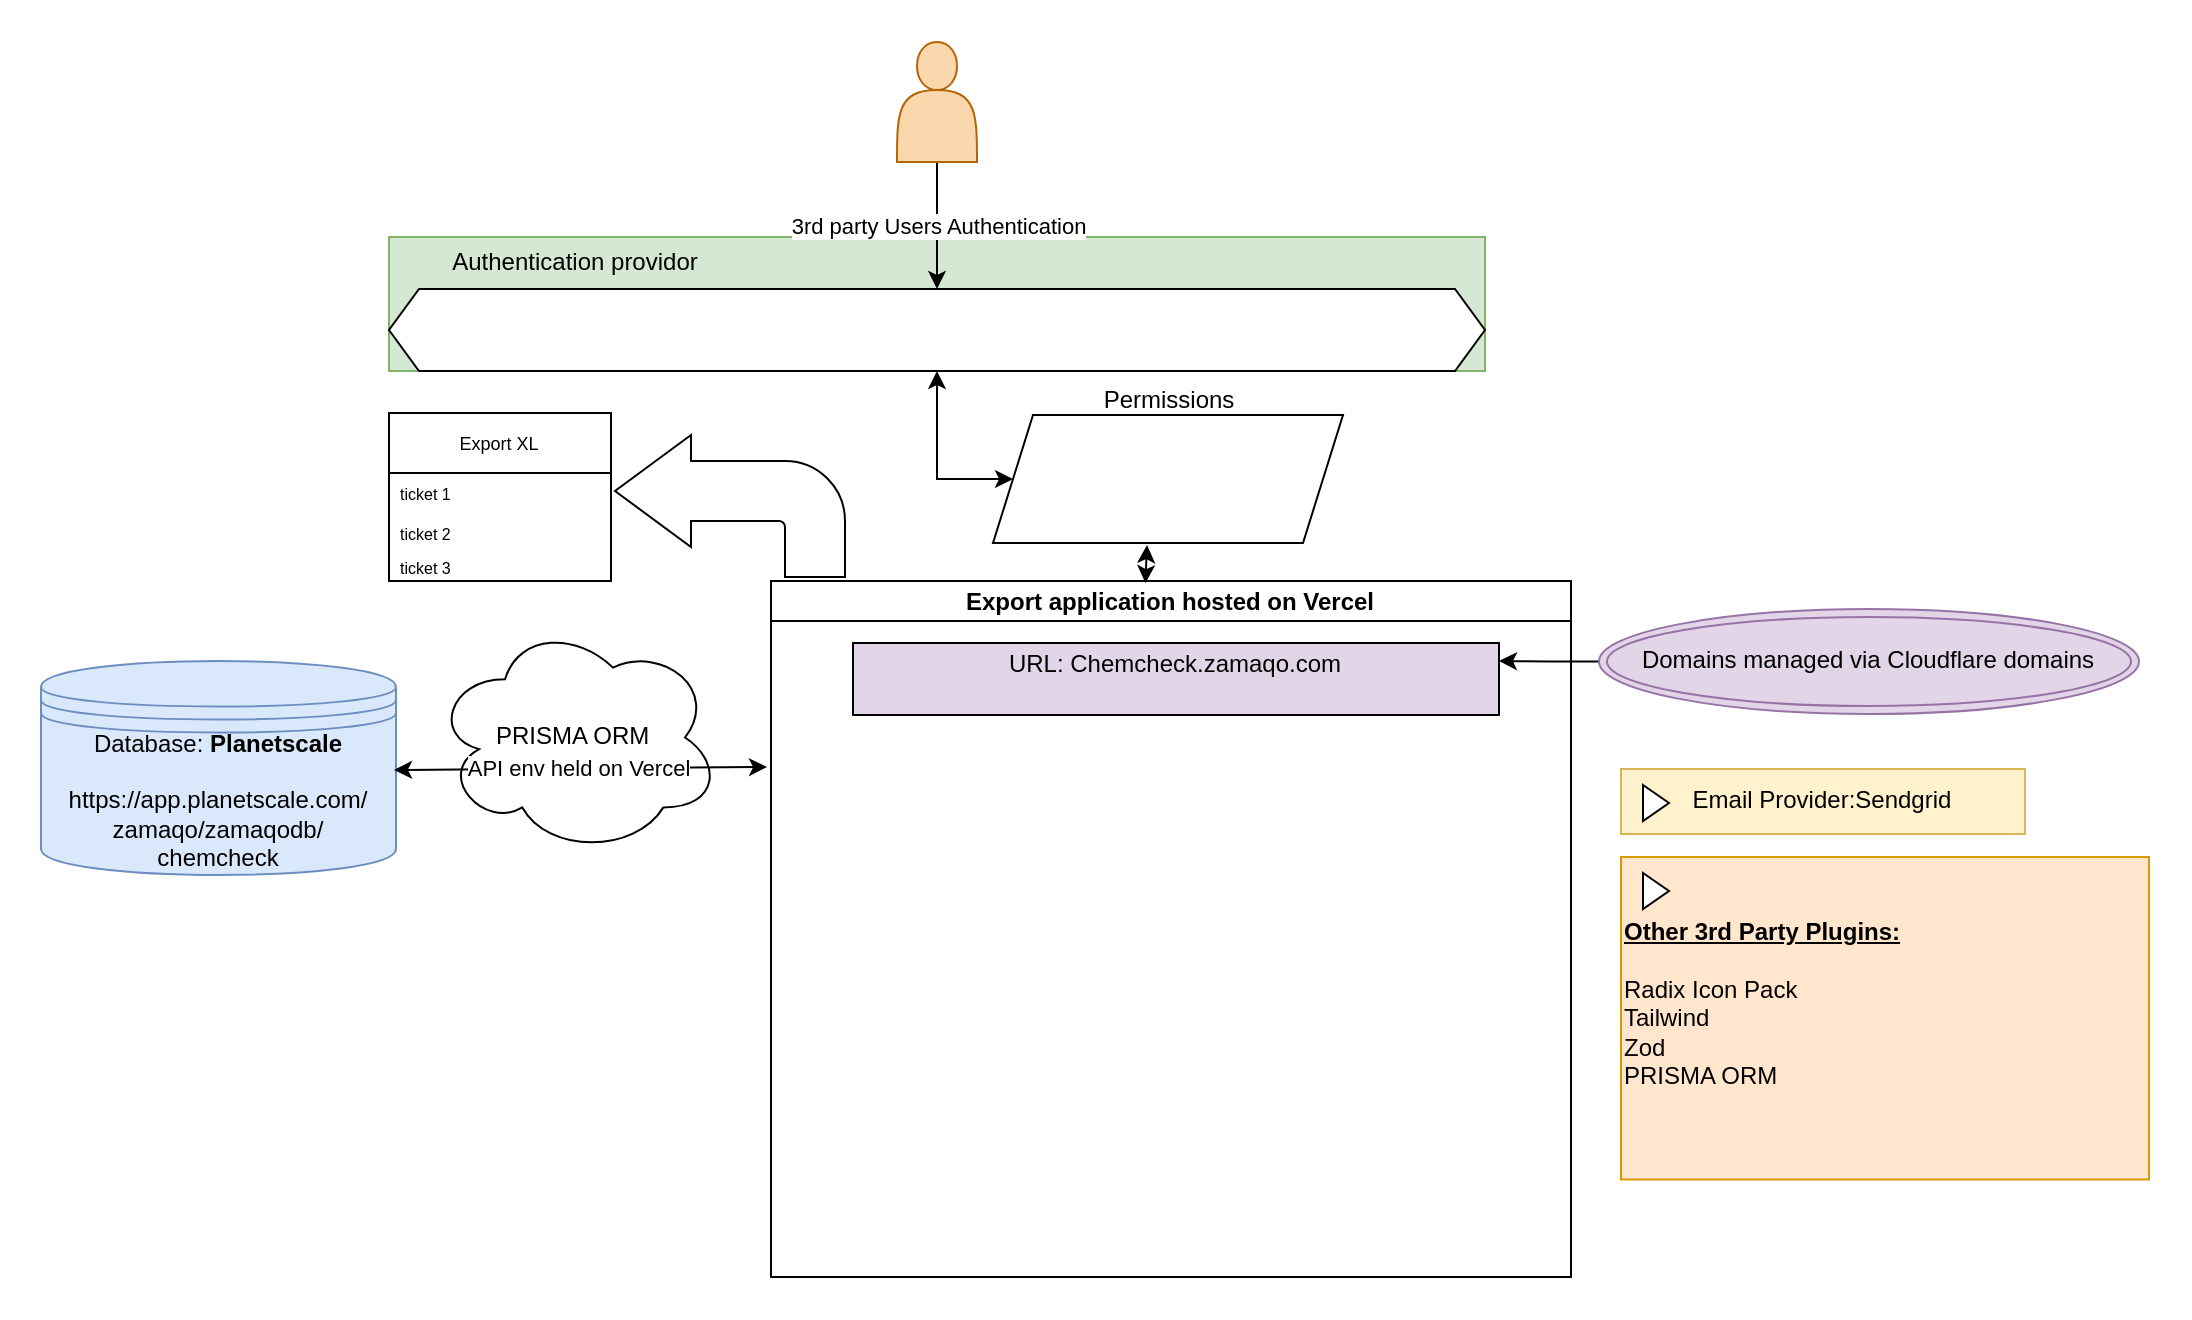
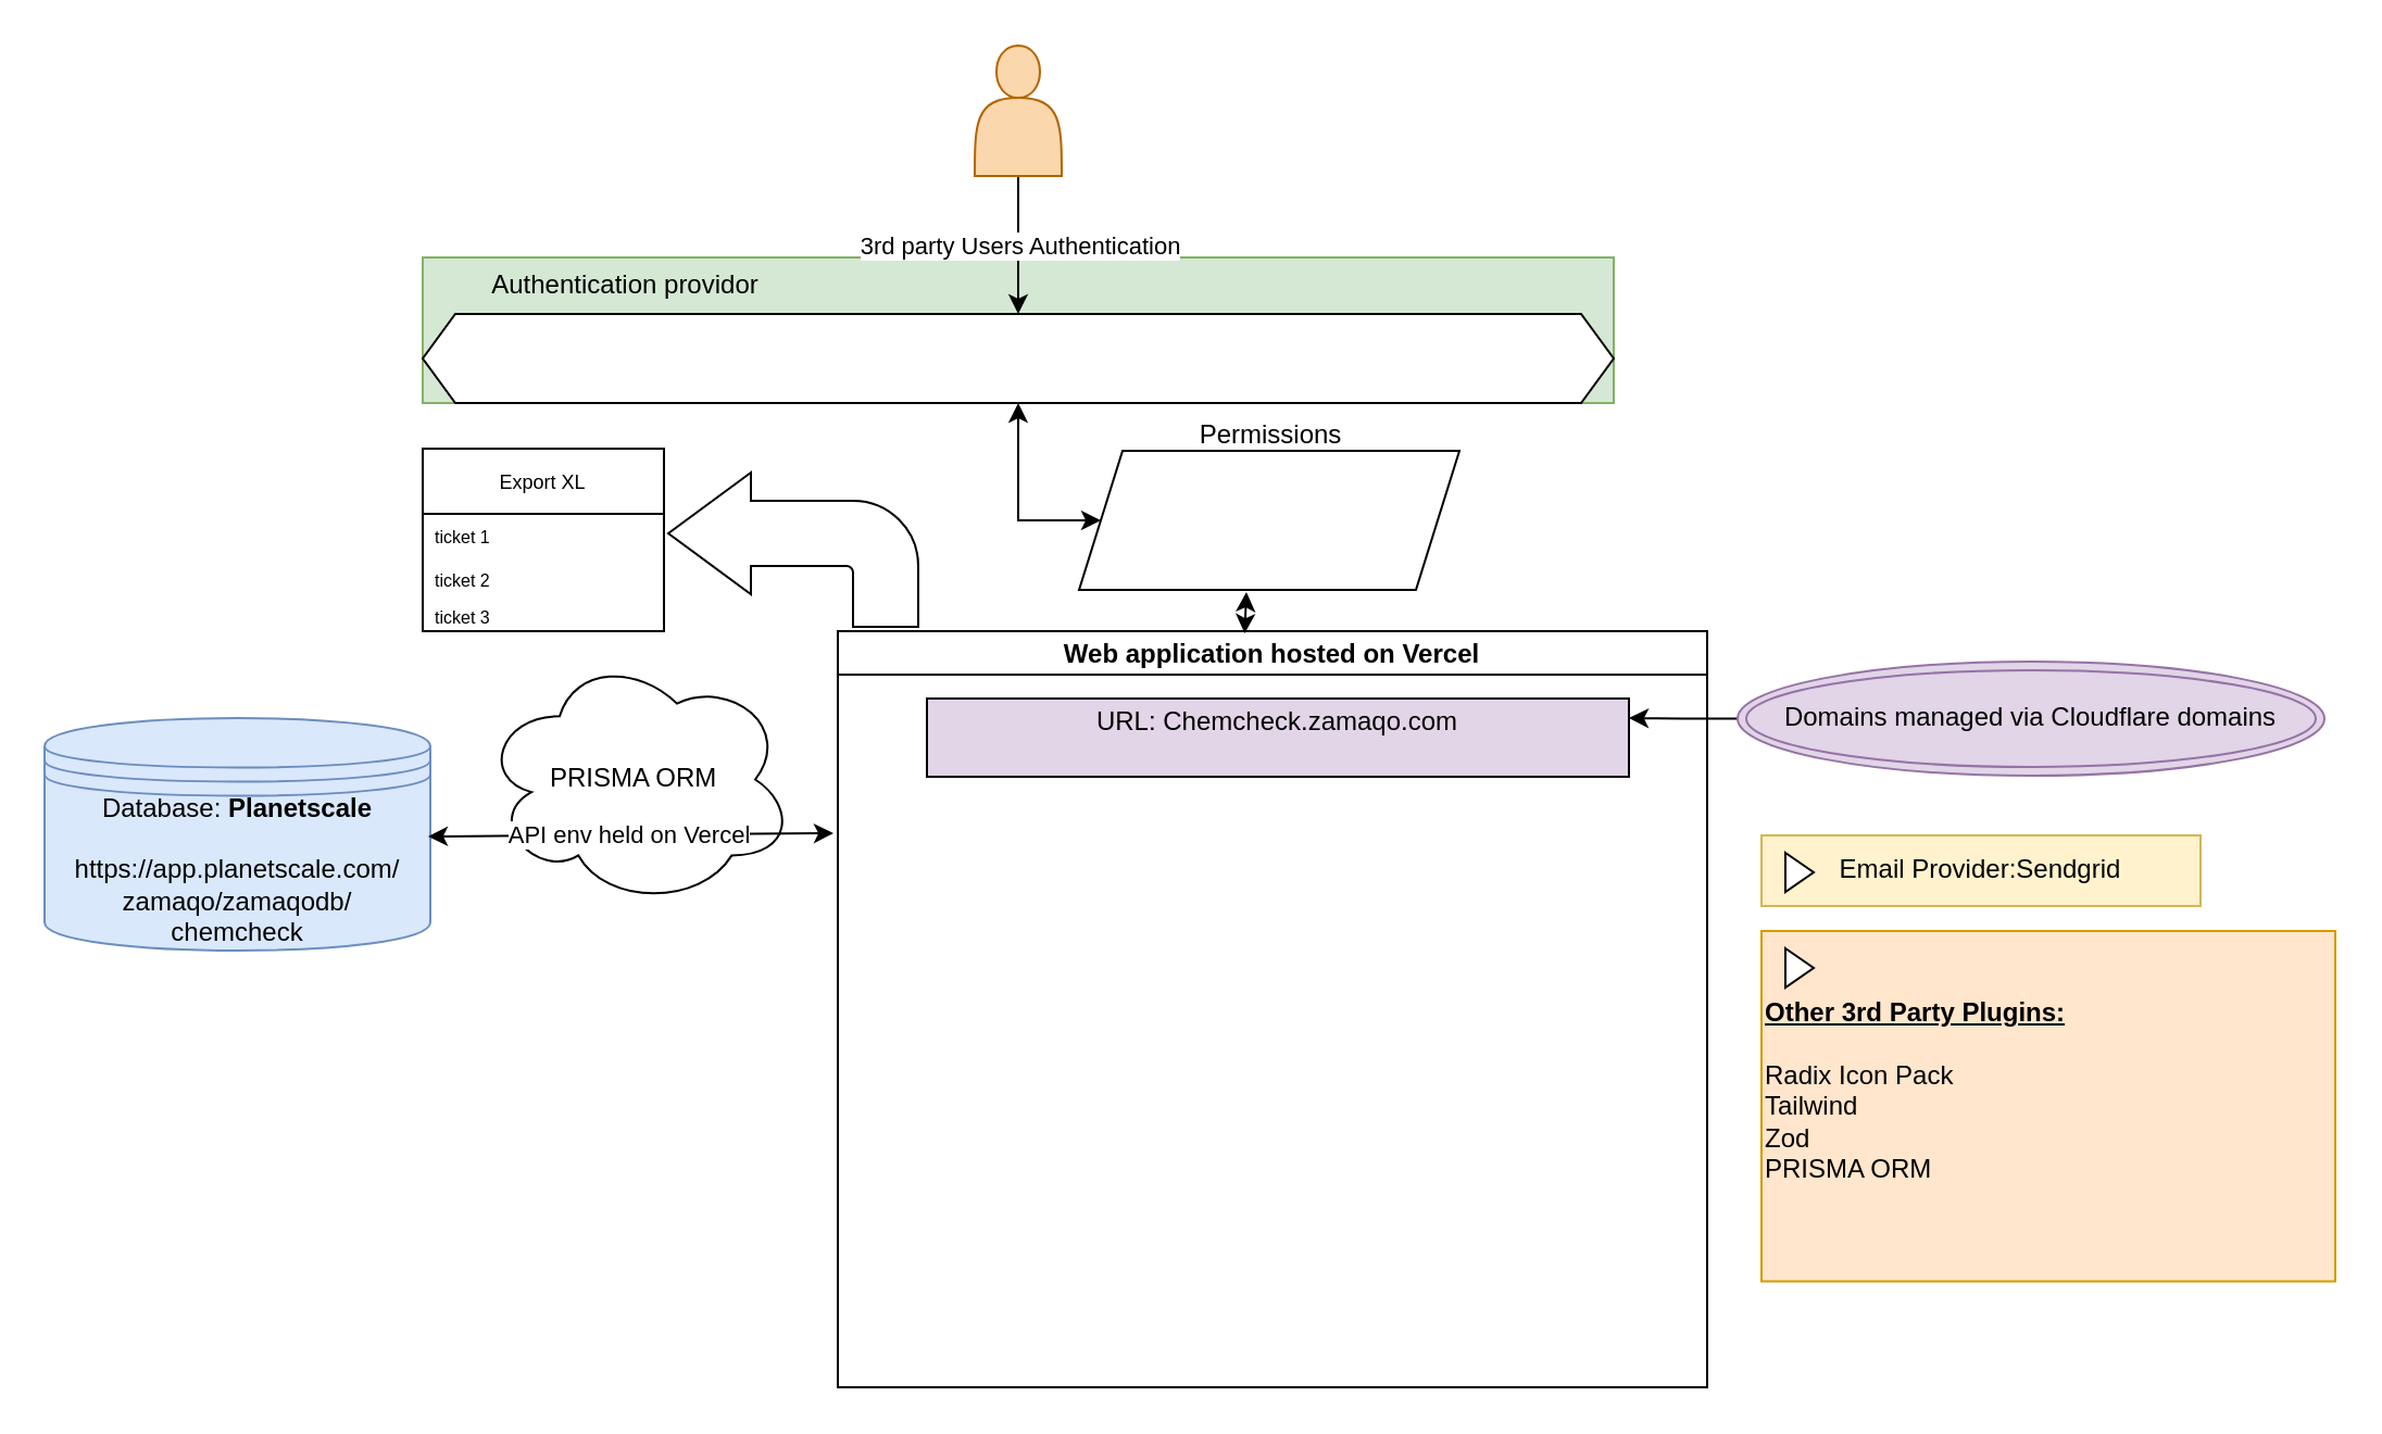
- <mxCell id="3" value="Export application hosted on Vercel" style="swimlane;startSize=20;horizontal=1;containerType=tree;newEdgeStyle={&quot;edgeStyle&quot;:&quot;elbowEdgeStyle&quot;,&quot;startArrow&quot;:&quot;none&quot;,&quot;endArrow&quot;:&quot;none&quot;};" parent="1" vertex="1"><mxGeometry x="385" y="290" width="400" height="348" as="geometry"><mxRectangle x="136" y="531" width="252" height="26" as="alternateBounds" /></mxGeometry></mxCell>
+ <mxCell id="3" value="Web application hosted on Vercel" style="swimlane;startSize=20;horizontal=1;containerType=tree;newEdgeStyle={&quot;edgeStyle&quot;:&quot;elbowEdgeStyle&quot;,&quot;startArrow&quot;:&quot;none&quot;,&quot;endArrow&quot;:&quot;none&quot;};" parent="1" vertex="1"><mxGeometry x="385" y="290" width="400" height="348" as="geometry"><mxRectangle x="136" y="531" width="252" height="26" as="alternateBounds" /></mxGeometry></mxCell>
- <mxCell id="22" value="PRISMA ORM&amp;nbsp;" style="ellipse;shape=cloud;whiteSpace=wrap;html=1;" parent="1" vertex="1"><mxGeometry x="216" y="310" width="144" height="116.5" as="geometry" /></mxCell>
+ <mxCell id="22" value="PRISMA ORM&amp;nbsp;" style="ellipse;shape=cloud;whiteSpace=wrap;html=1;" parent="1" vertex="1"><mxGeometry x="221" y="300" width="144" height="116.5" as="geometry" /></mxCell>
